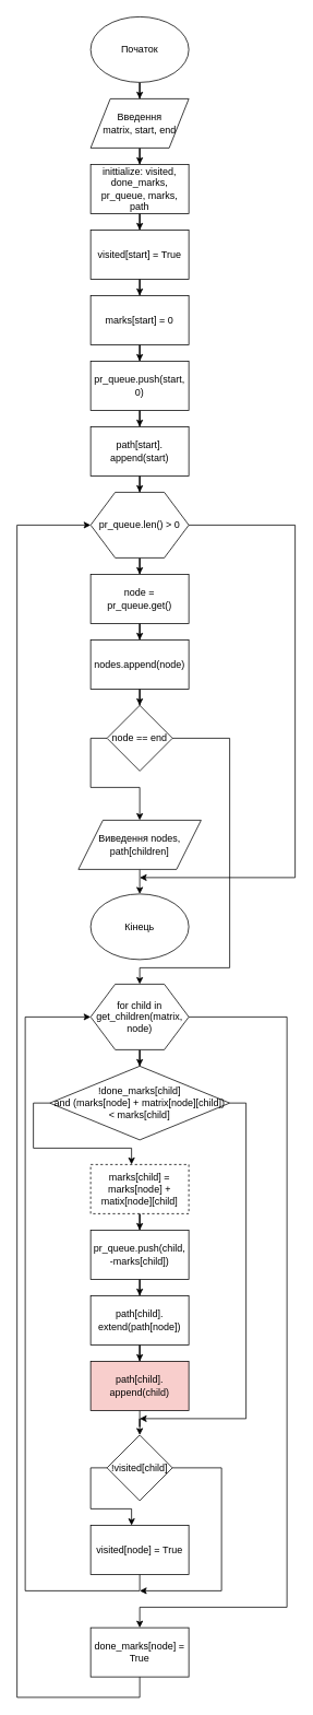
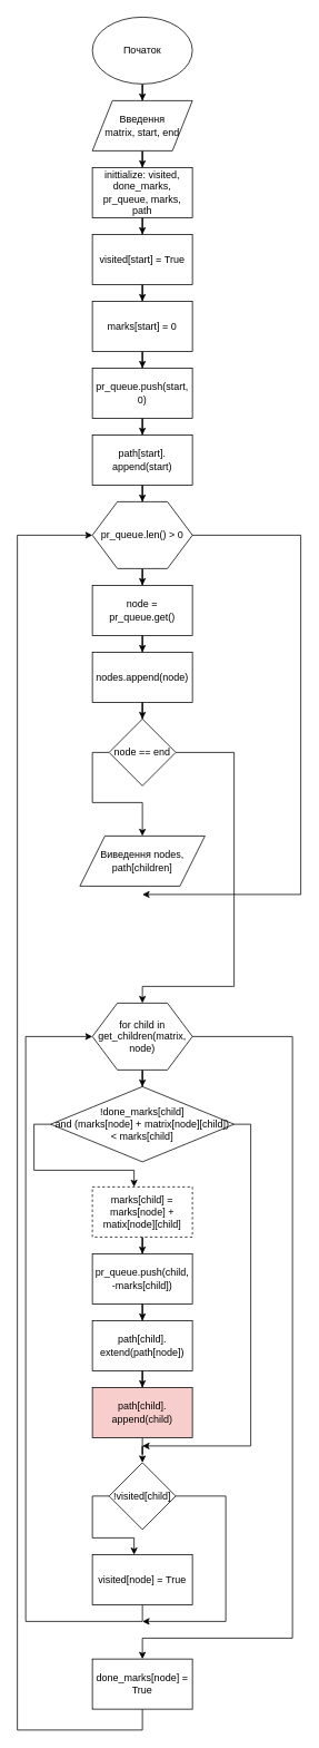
- <mxCell id="26" style="edgeStyle=orthogonalEdgeStyle;rounded=0;orthogonalLoop=1;jettySize=auto;html=1;exitX=0.5;exitY=1;exitDx=0;exitDy=0;entryX=0.5;entryY=0;entryDx=0;entryDy=0;" edge="1" parent="1" source="27" target="28"><mxGeometry relative="1" as="geometry" /></mxCell>
- <mxCell id="28" value="Кінець" style="ellipse;whiteSpace=wrap;html=1;" vertex="1" parent="1"><mxGeometry x="110" y="1090" width="120" height="80" as="geometry" /></mxCell>
